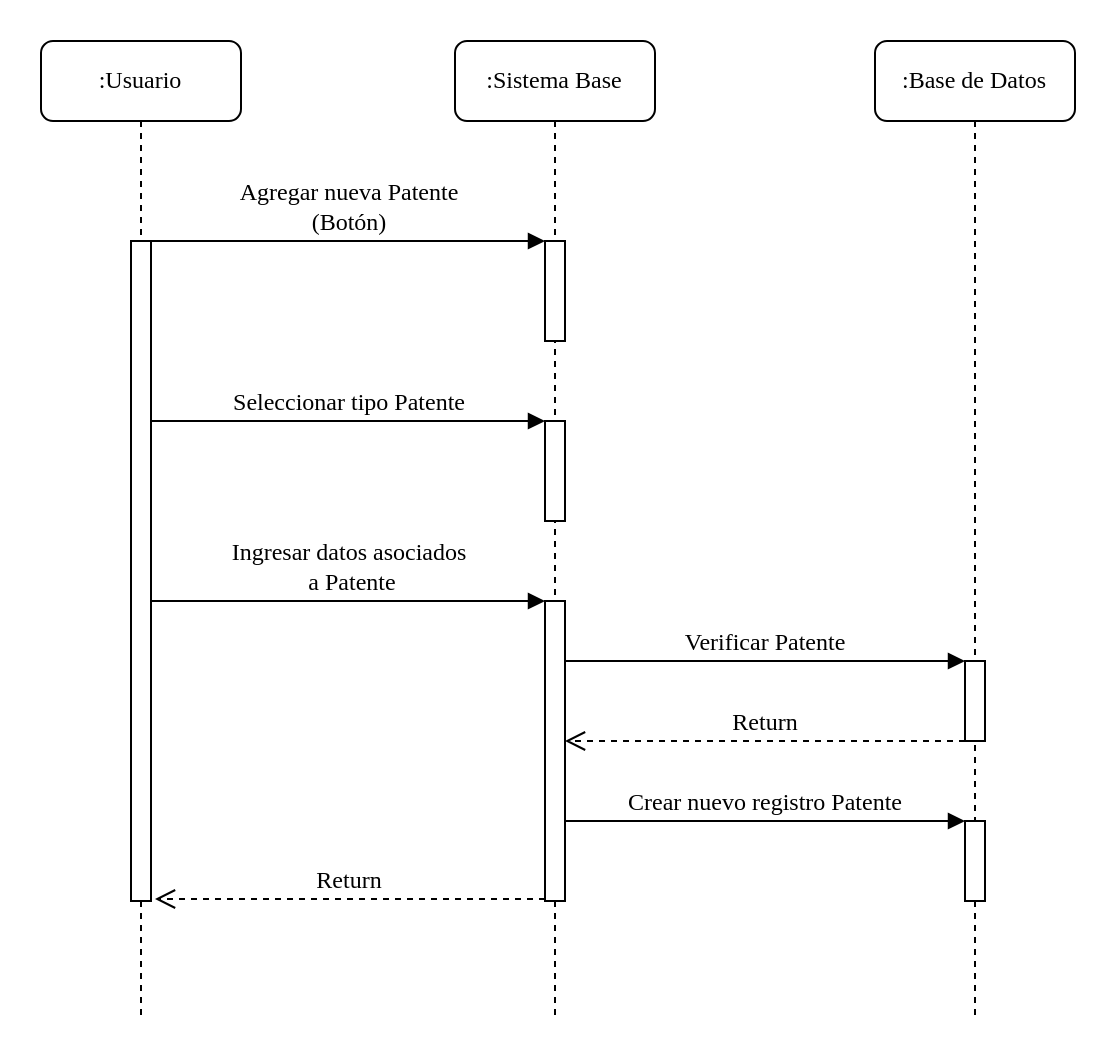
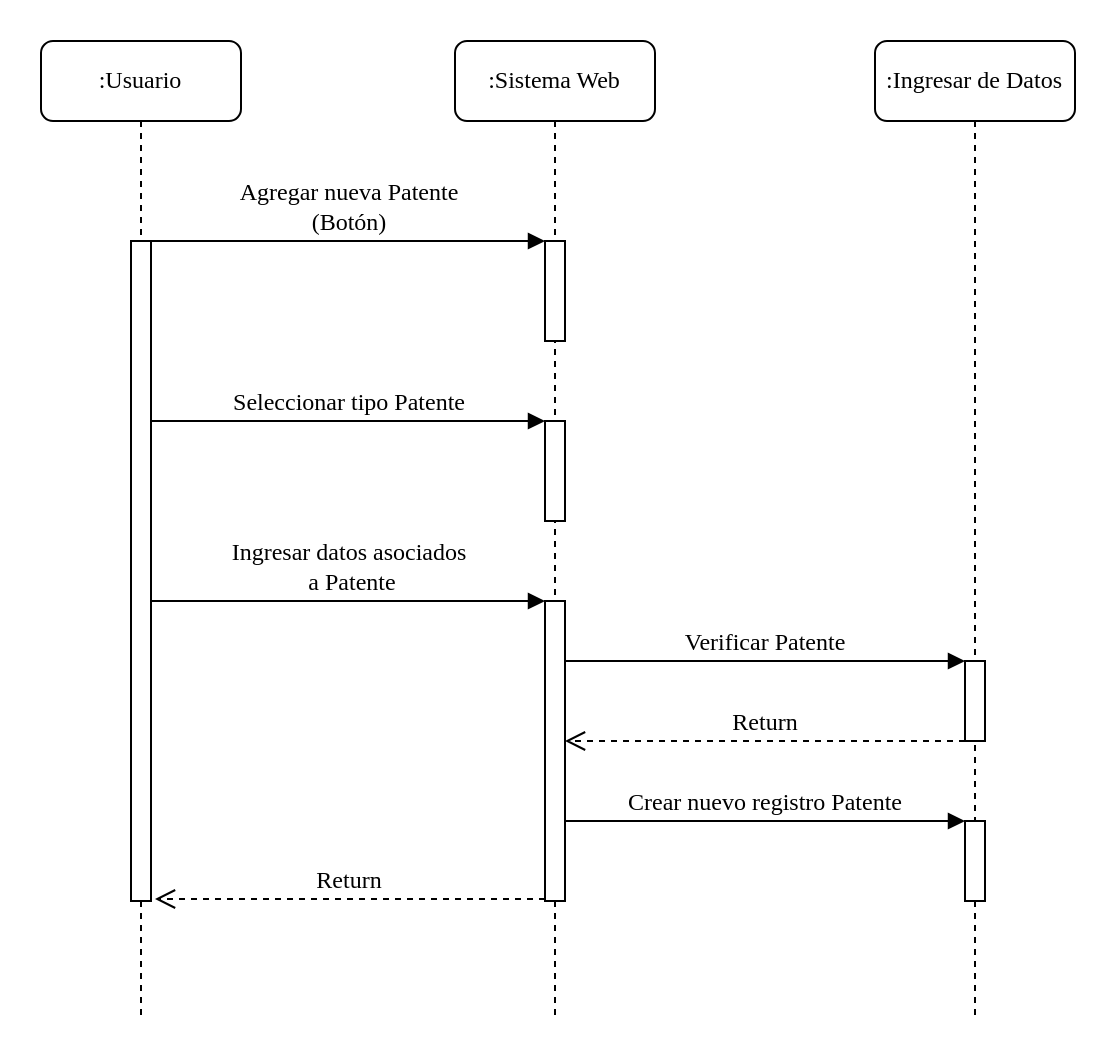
- <mxCell id="2" value=":Sistema Base" style="shape=umlLifeline;perimeter=lifelinePerimeter;whiteSpace=wrap;html=1;container=1;collapsible=0;recursiveResize=0;outlineConnect=0;rounded=1;shadow=0;comic=0;labelBackgroundColor=none;strokeColor=#000000;strokeWidth=1;fillColor=#FFFFFF;fontFamily=Verdana;fontSize=12;fontColor=#000000;align=center;" parent="1" vertex="1"><mxGeometry x="227" y="20" width="100" height="490" as="geometry" /></mxCell>
+ <mxCell id="2" value=":Sistema Web" style="shape=umlLifeline;perimeter=lifelinePerimeter;whiteSpace=wrap;html=1;container=1;collapsible=0;recursiveResize=0;outlineConnect=0;rounded=1;shadow=0;comic=0;labelBackgroundColor=none;strokeColor=#000000;strokeWidth=1;fillColor=#FFFFFF;fontFamily=Verdana;fontSize=12;fontColor=#000000;align=center;" parent="1" vertex="1"><mxGeometry x="227" y="20" width="100" height="490" as="geometry" /></mxCell>
- <mxCell id="7" value=":Base de Datos&lt;br&gt;" style="shape=umlLifeline;perimeter=lifelinePerimeter;whiteSpace=wrap;html=1;container=1;collapsible=0;recursiveResize=0;outlineConnect=0;rounded=1;shadow=0;comic=0;labelBackgroundColor=none;strokeColor=#000000;strokeWidth=1;fillColor=#FFFFFF;fontFamily=Verdana;fontSize=12;fontColor=#000000;align=center;" parent="1" vertex="1"><mxGeometry x="437" y="20" width="100" height="490" as="geometry" /></mxCell>
+ <mxCell id="7" value=":Ingresar de Datos&lt;br&gt;" style="shape=umlLifeline;perimeter=lifelinePerimeter;whiteSpace=wrap;html=1;container=1;collapsible=0;recursiveResize=0;outlineConnect=0;rounded=1;shadow=0;comic=0;labelBackgroundColor=none;strokeColor=#000000;strokeWidth=1;fillColor=#FFFFFF;fontFamily=Verdana;fontSize=12;fontColor=#000000;align=center;" parent="1" vertex="1"><mxGeometry x="437" y="20" width="100" height="490" as="geometry" /></mxCell>
